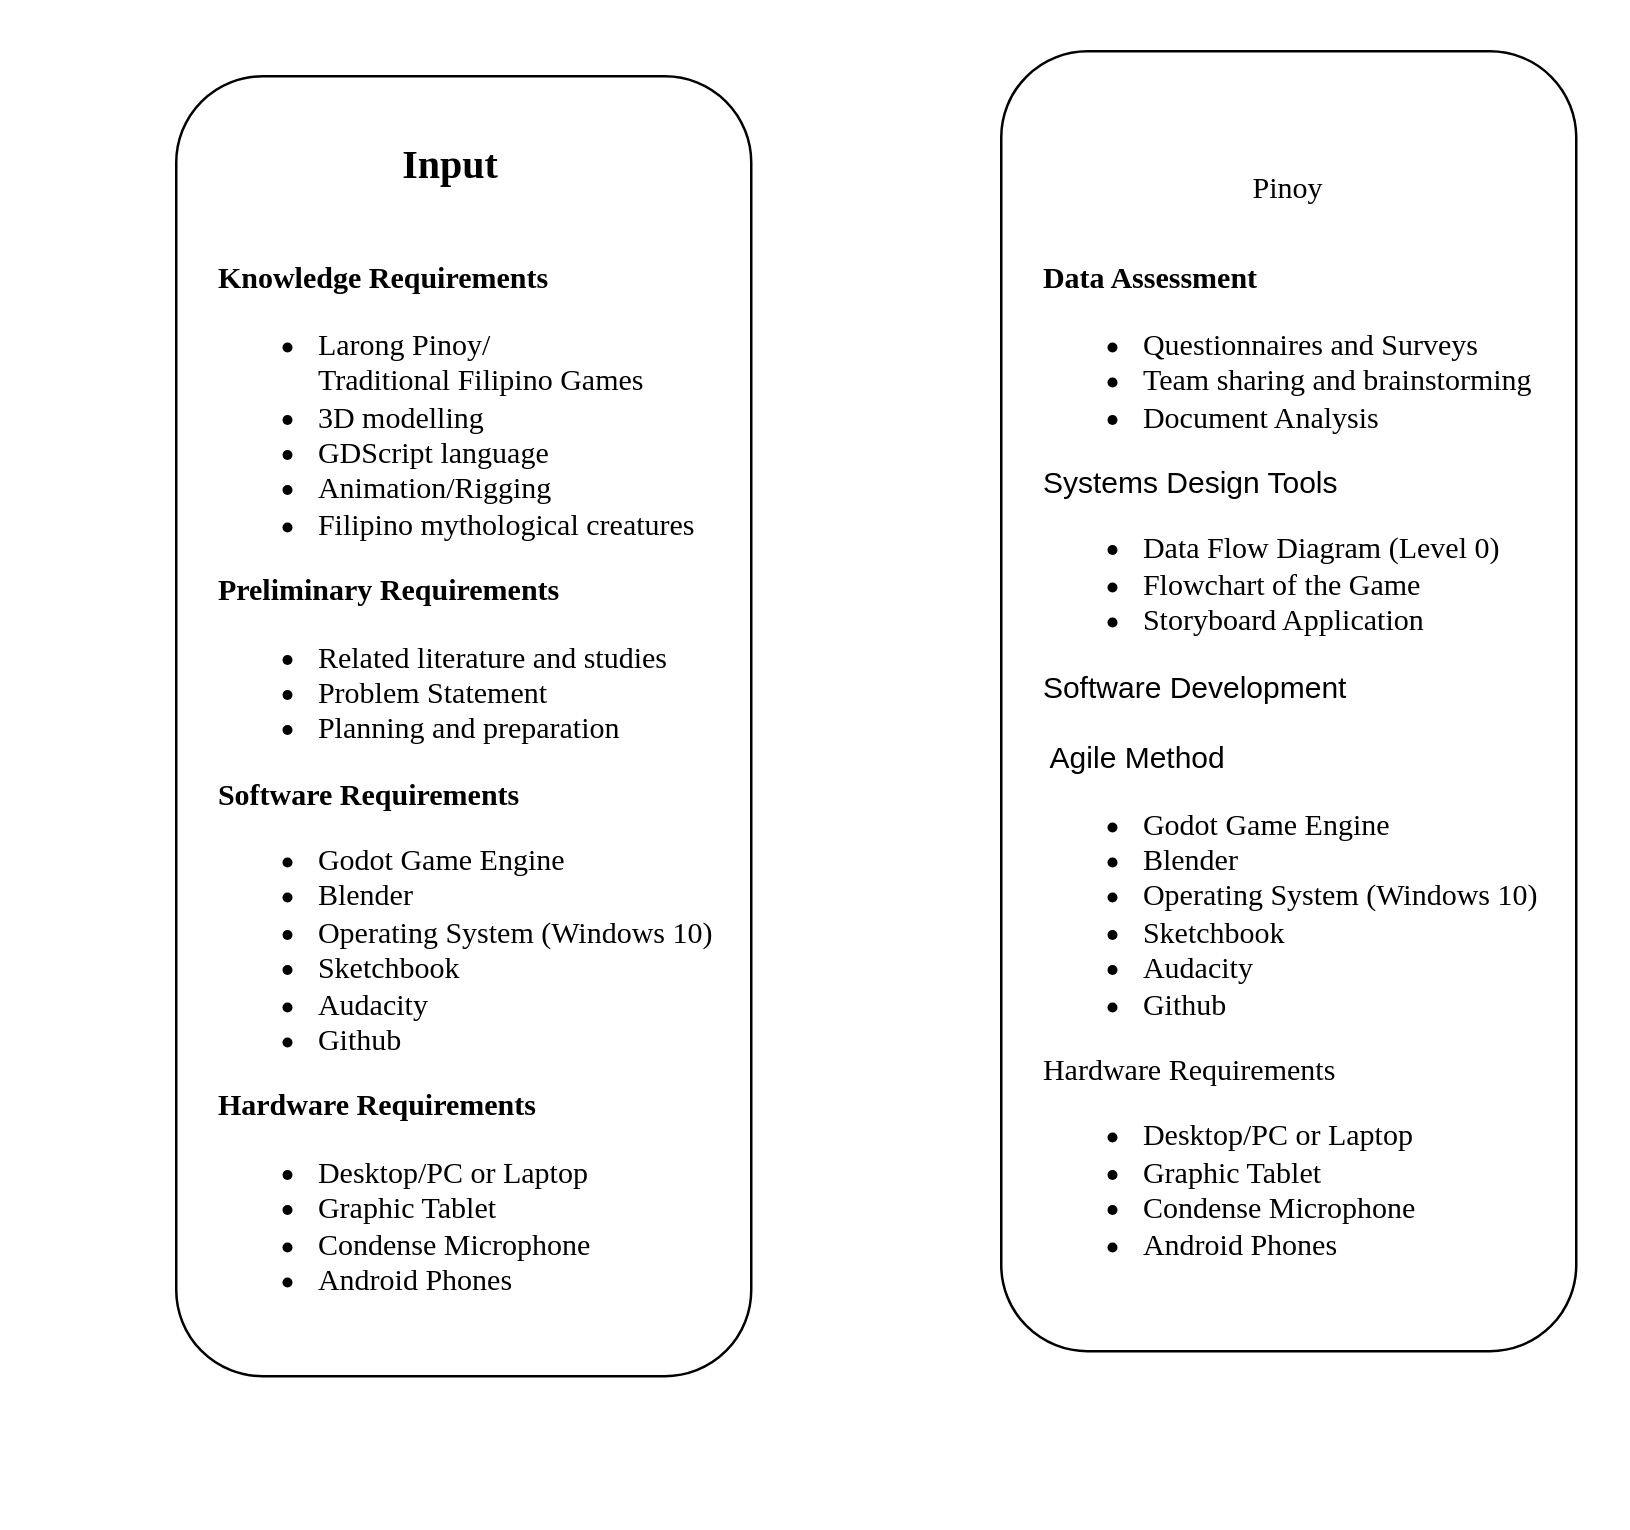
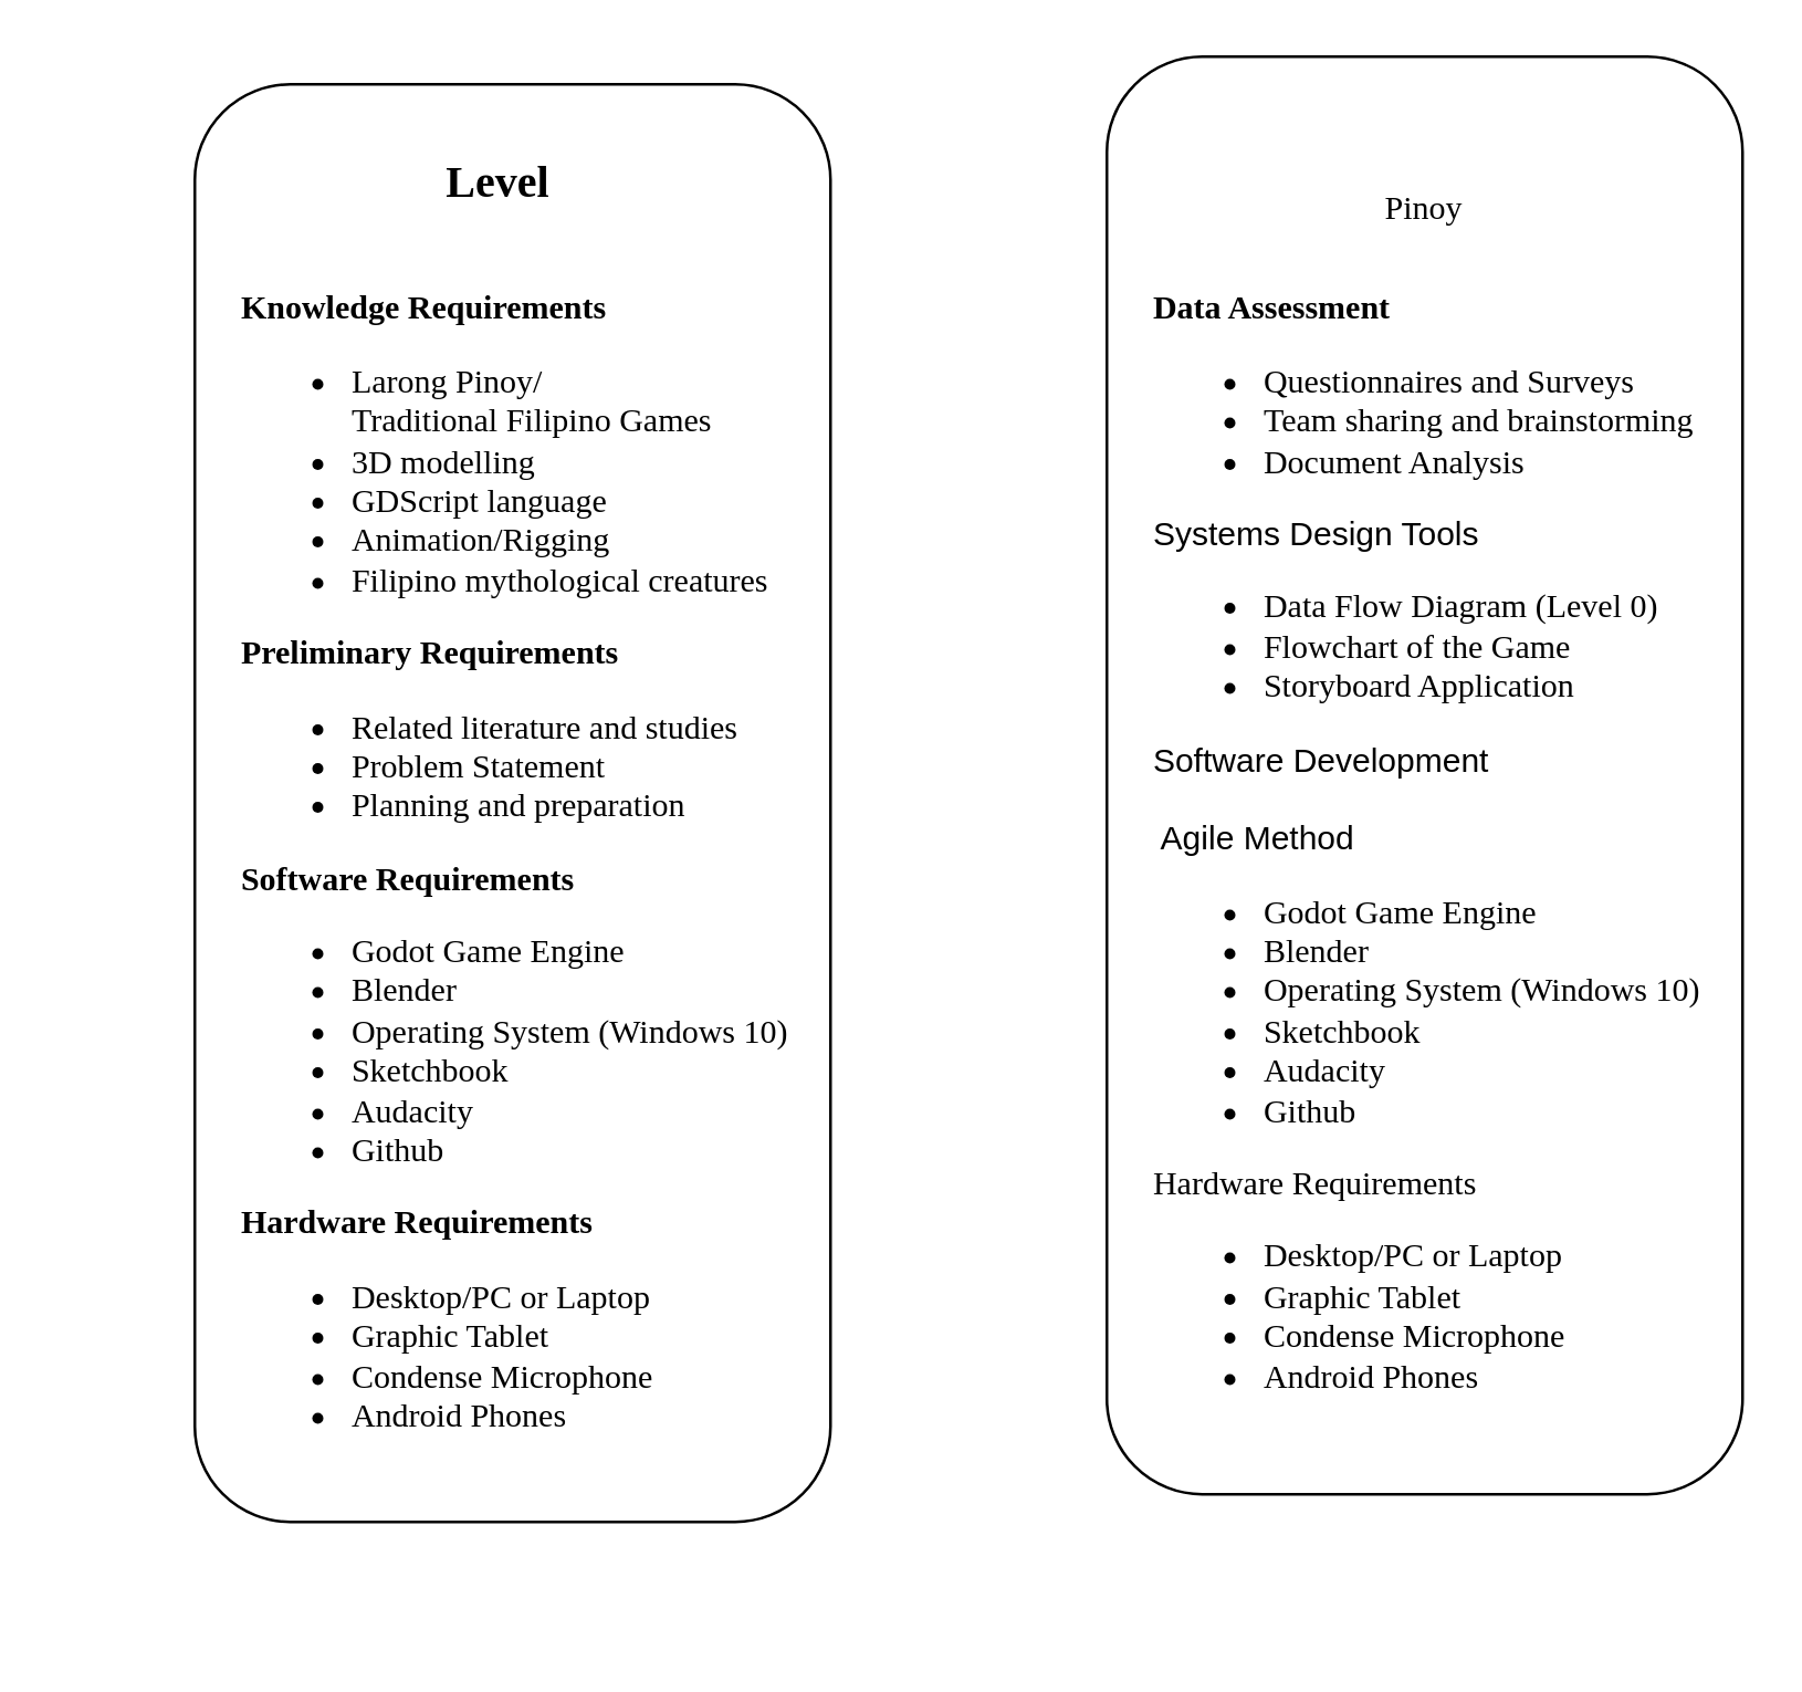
- <mxCell id="4" value="&lt;font style=&quot;font-size: 16px&quot;&gt;&lt;b&gt;Input&lt;/b&gt;&lt;/font&gt;" style="text;html=1;strokeColor=none;fillColor=none;align=center;verticalAlign=middle;whiteSpace=wrap;rounded=0;fontFamily=Times New Roman;fontSize=12;" vertex="1" parent="1"><mxGeometry x="150" y="50" width="60" height="30" as="geometry" /></mxCell>
+ <mxCell id="4" value="&lt;font style=&quot;font-size: 16px&quot;&gt;&lt;b&gt;Level&lt;/b&gt;&lt;/font&gt;" style="text;html=1;strokeColor=none;fillColor=none;align=center;verticalAlign=middle;whiteSpace=wrap;rounded=0;fontFamily=Times New Roman;fontSize=12;" vertex="1" parent="1"><mxGeometry x="150" y="50" width="60" height="30" as="geometry" /></mxCell>
